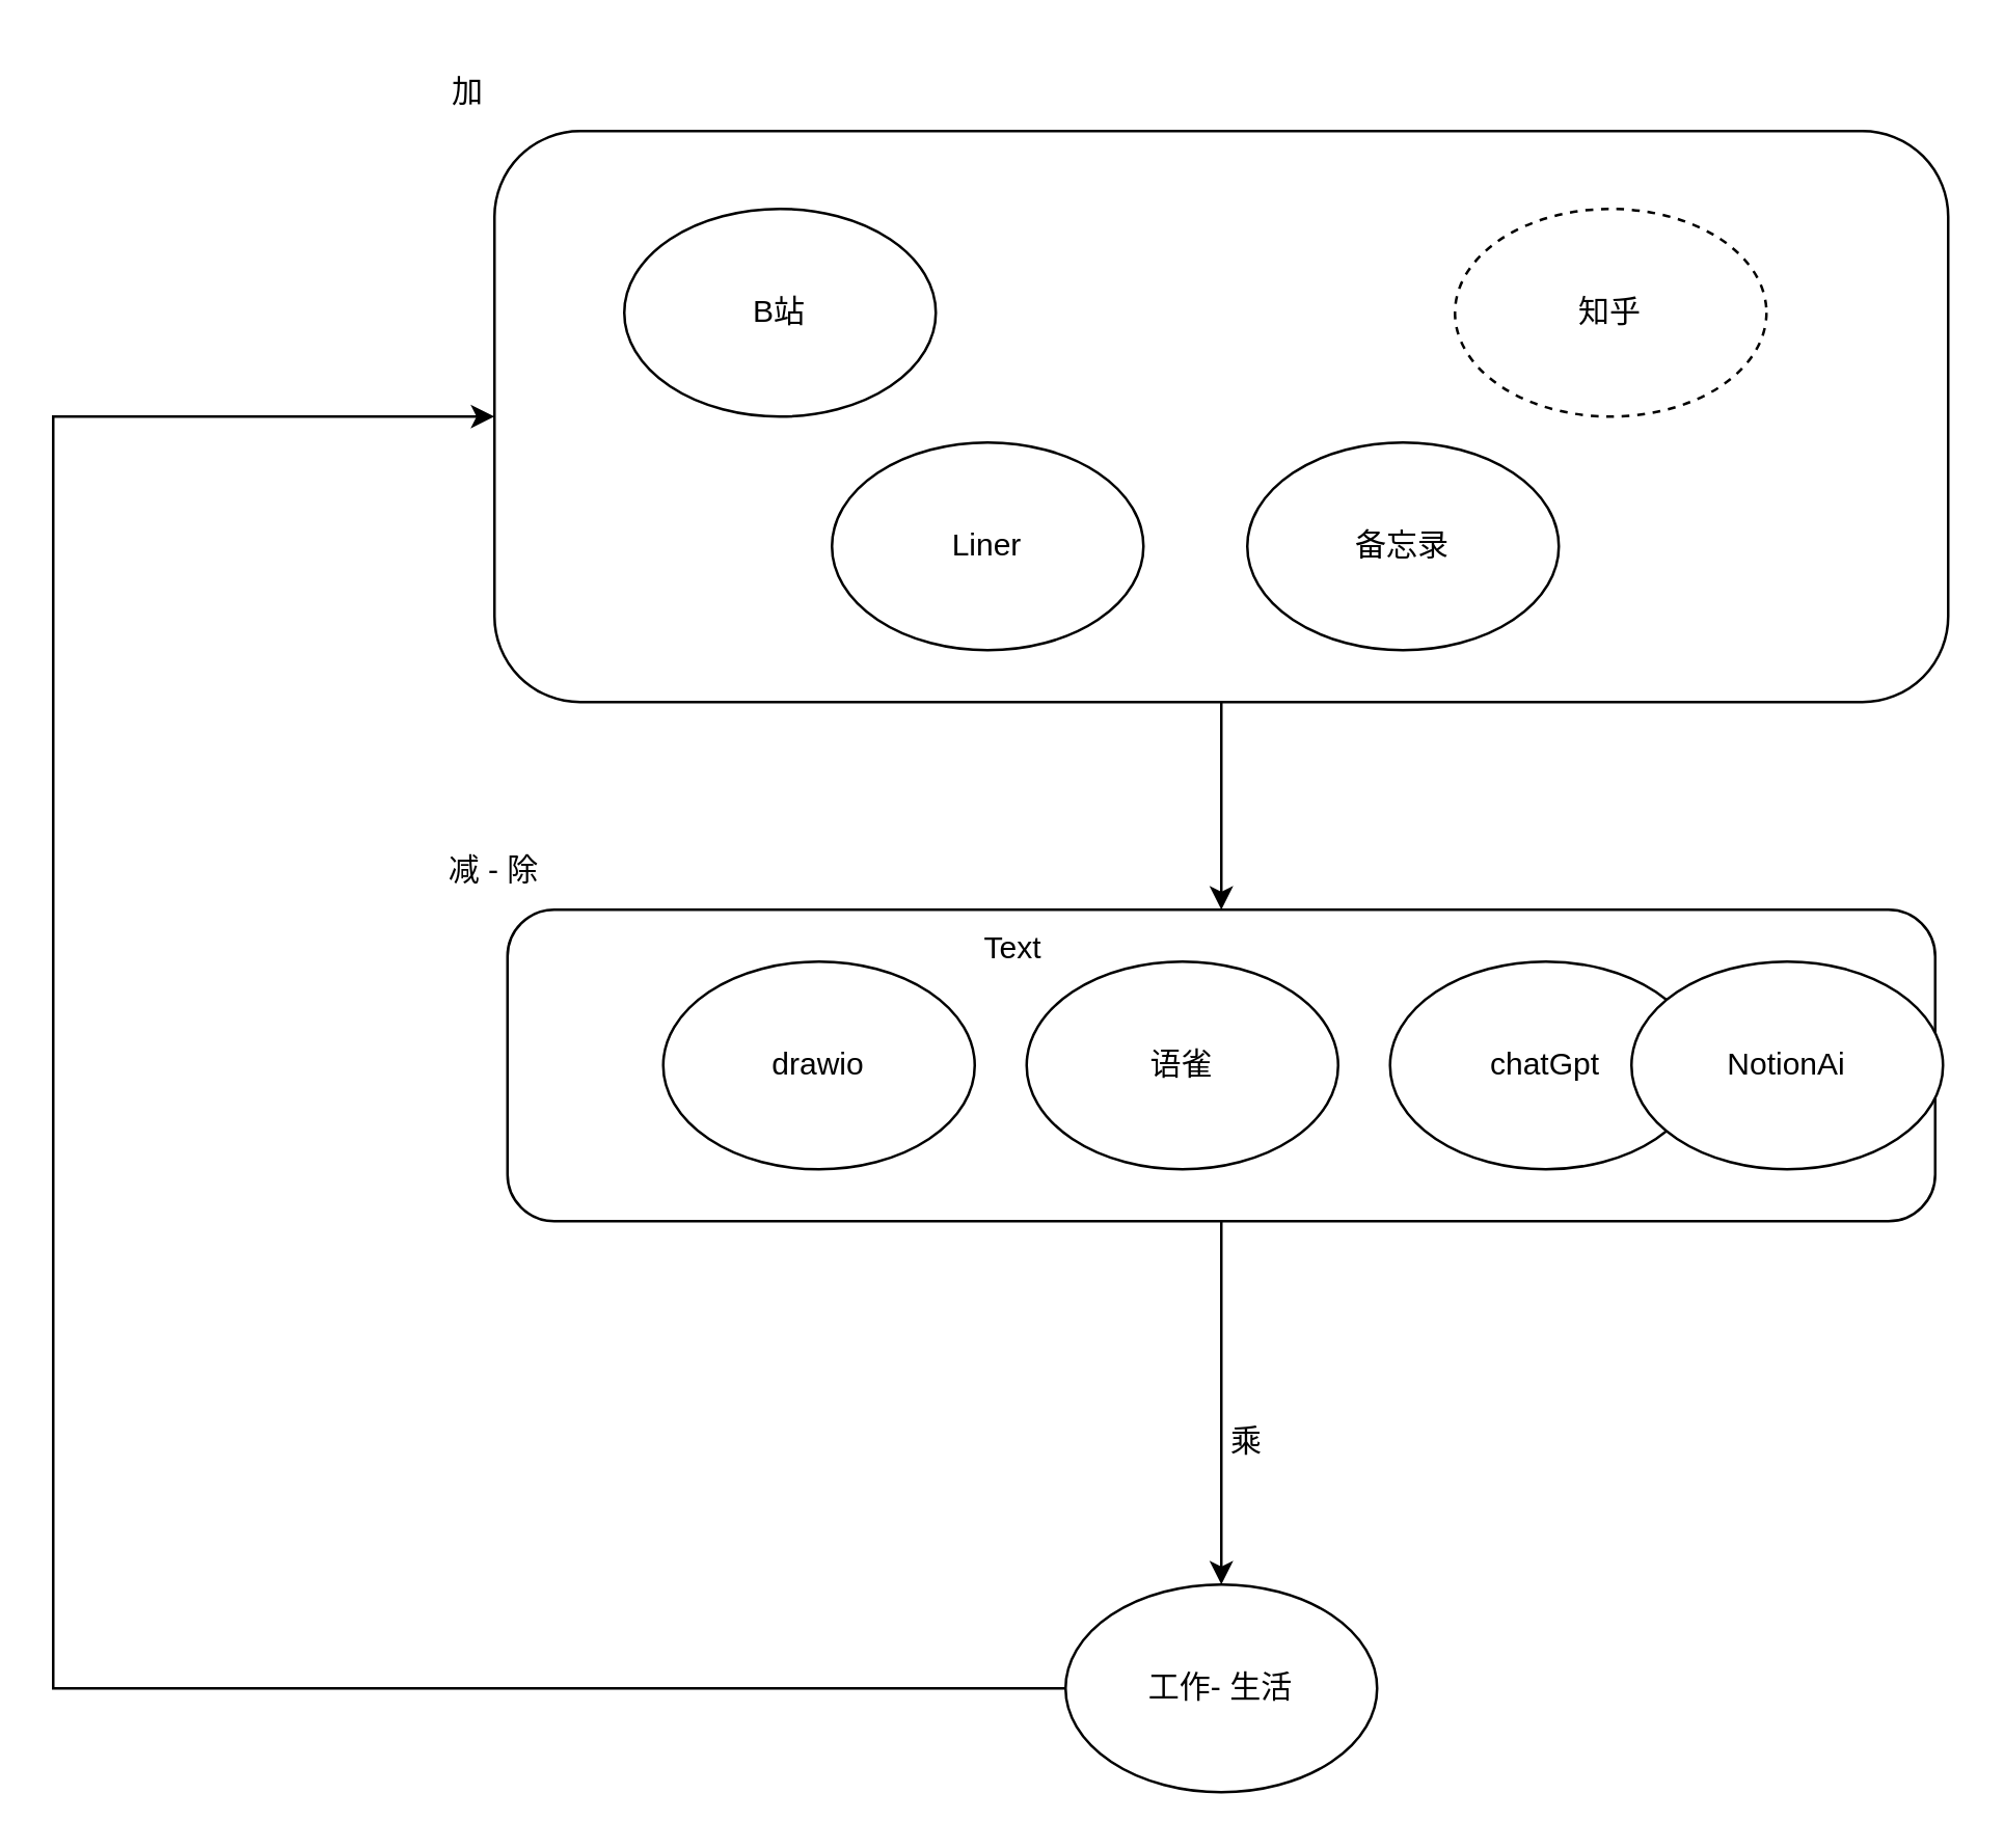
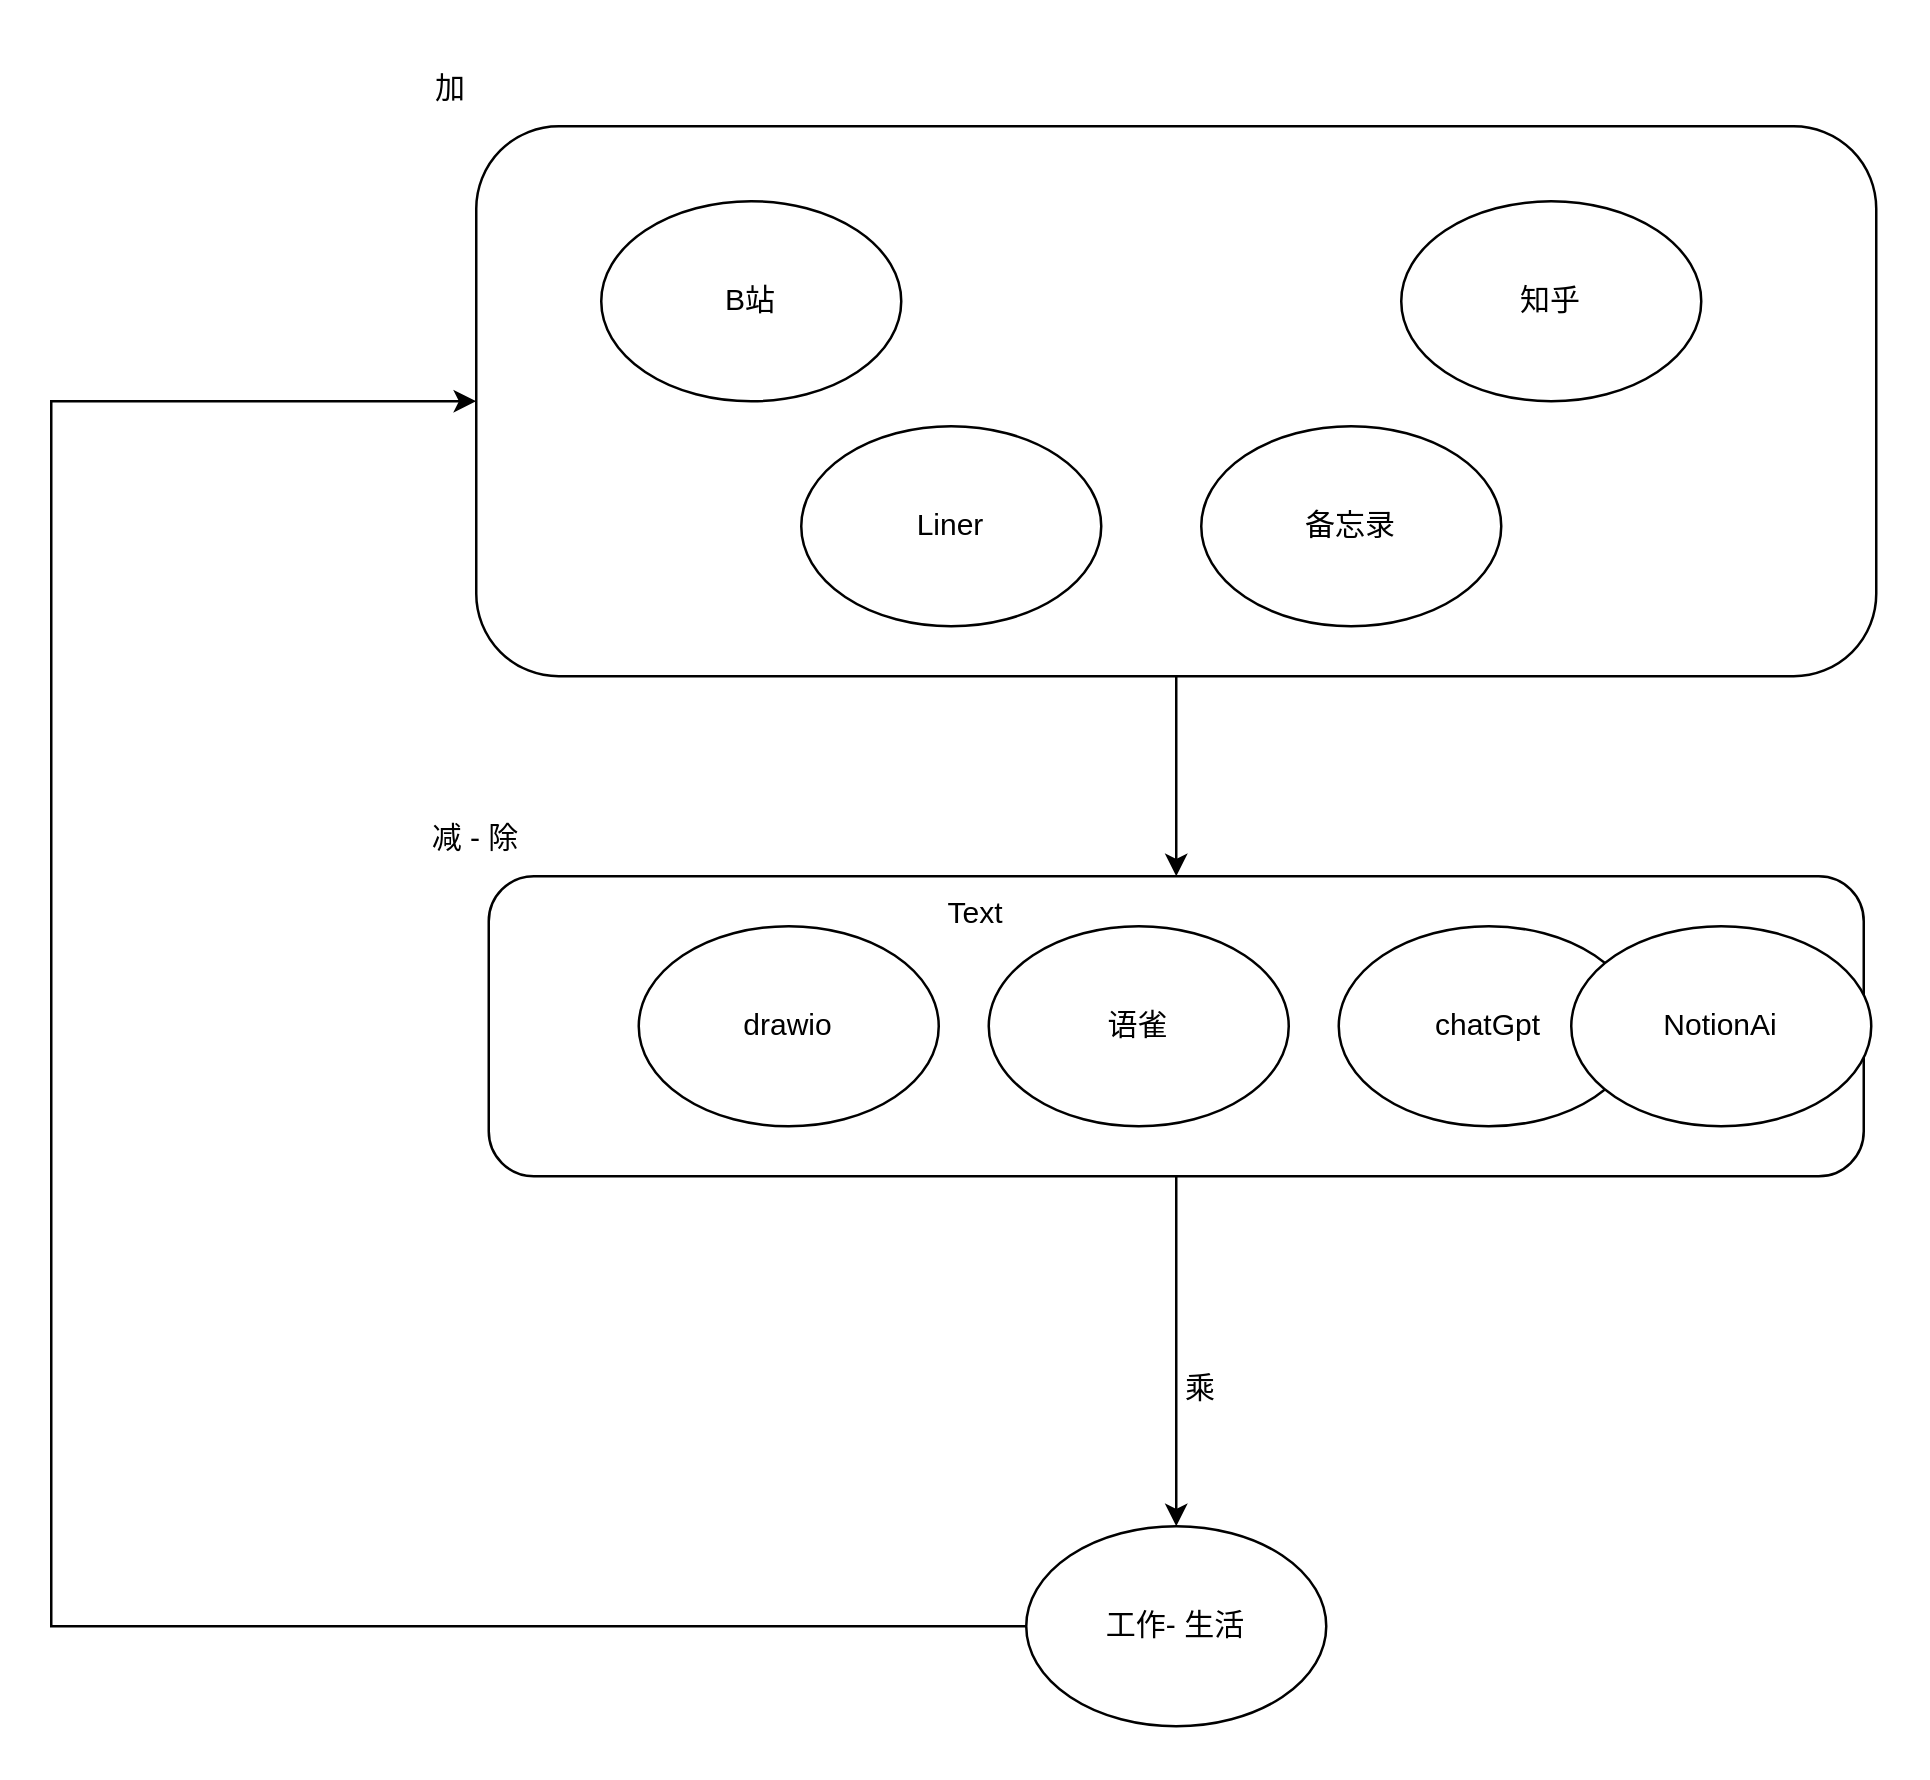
- <mxCell id="7" value="知乎" style="ellipse;whiteSpace=wrap;html=1;dashed=1;" parent="1" vertex="1"><mxGeometry x="560" y="80" width="120" height="80" as="geometry" /></mxCell>
+ <mxCell id="7" value="知乎" style="ellipse;whiteSpace=wrap;html=1;" parent="1" vertex="1"><mxGeometry x="560" y="80" width="120" height="80" as="geometry" /></mxCell>
